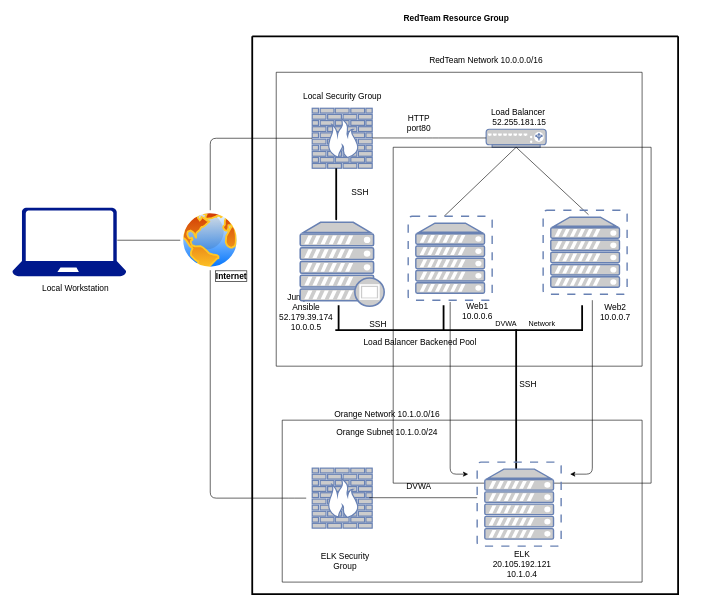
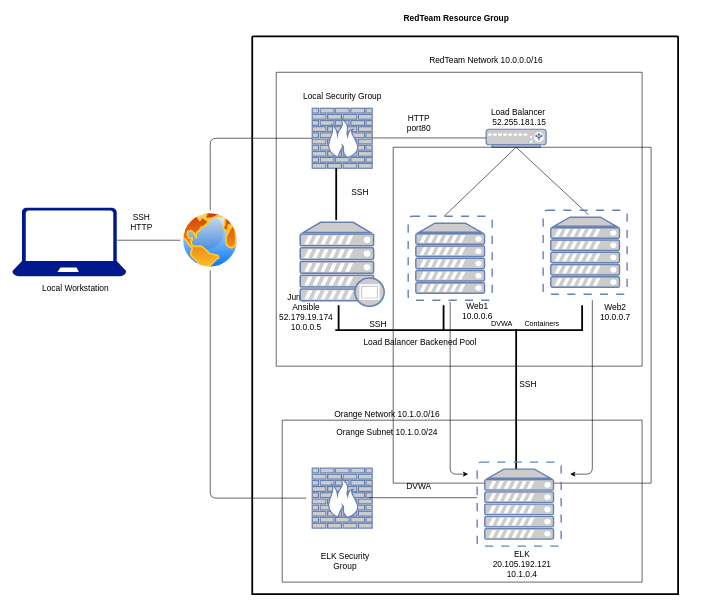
+ <mxCell id="6" value="SSH&lt;br&gt;HTTP" style="text;html=1;resizable=0;autosize=1;align=center;verticalAlign=middle;points=[];fillColor=none;strokeColor=none;rounded=0;fontSize=14;" parent="1" vertex="1"><mxGeometry x="210" y="350" width="50" height="40" as="geometry" /></mxCell>
- <mxCell id="5" value="Internet" style="text;html=1;resizable=0;autosize=1;align=center;verticalAlign=middle;points=[];fillColor=none;strokeColor=none;rounded=0;labelBorderColor=#000000;fontSize=14;fontStyle=1" parent="1" vertex="1"><mxGeometry x="350" y="450" width="70" height="20" as="geometry" /></mxCell>
- <mxCell id="18" value="JumpBox&amp;nbsp;&lt;br&gt;Ansible&lt;br&gt;52.179.39.174&lt;br&gt;10.0.0.5" style="text;html=1;strokeColor=none;fillColor=none;align=center;verticalAlign=middle;whiteSpace=wrap;rounded=0;fontSize=14;" parent="1" vertex="1"><mxGeometry x="490" y="510" width="40" height="20" as="geometry" /></mxCell>
+ <mxCell id="18" value="JumpBox&amp;nbsp;&lt;br&gt;Ansible&lt;br&gt;52.179.19.174&lt;br&gt;10.0.0.5" style="text;html=1;strokeColor=none;fillColor=none;align=center;verticalAlign=middle;whiteSpace=wrap;rounded=0;fontSize=14;" parent="1" vertex="1"><mxGeometry x="490" y="510" width="40" height="20" as="geometry" /></mxCell>
- <mxCell id="21" value="DVWA&amp;nbsp; &amp;nbsp; &amp;nbsp; Network" style="text;html=1;resizable=0;autosize=1;align=center;verticalAlign=middle;points=[];fillColor=none;strokeColor=none;rounded=0;fontSize=12;" parent="19" vertex="1"><mxGeometry x="155" y="285" width="130" height="20" as="geometry" /></mxCell>
+ <mxCell id="21" value="DVWA&amp;nbsp; &amp;nbsp; &amp;nbsp; Containers" style="text;html=1;resizable=0;autosize=1;align=center;verticalAlign=middle;points=[];fillColor=none;strokeColor=none;rounded=0;fontSize=12;" parent="19" vertex="1"><mxGeometry x="155" y="285" width="130" height="20" as="geometry" /></mxCell>
